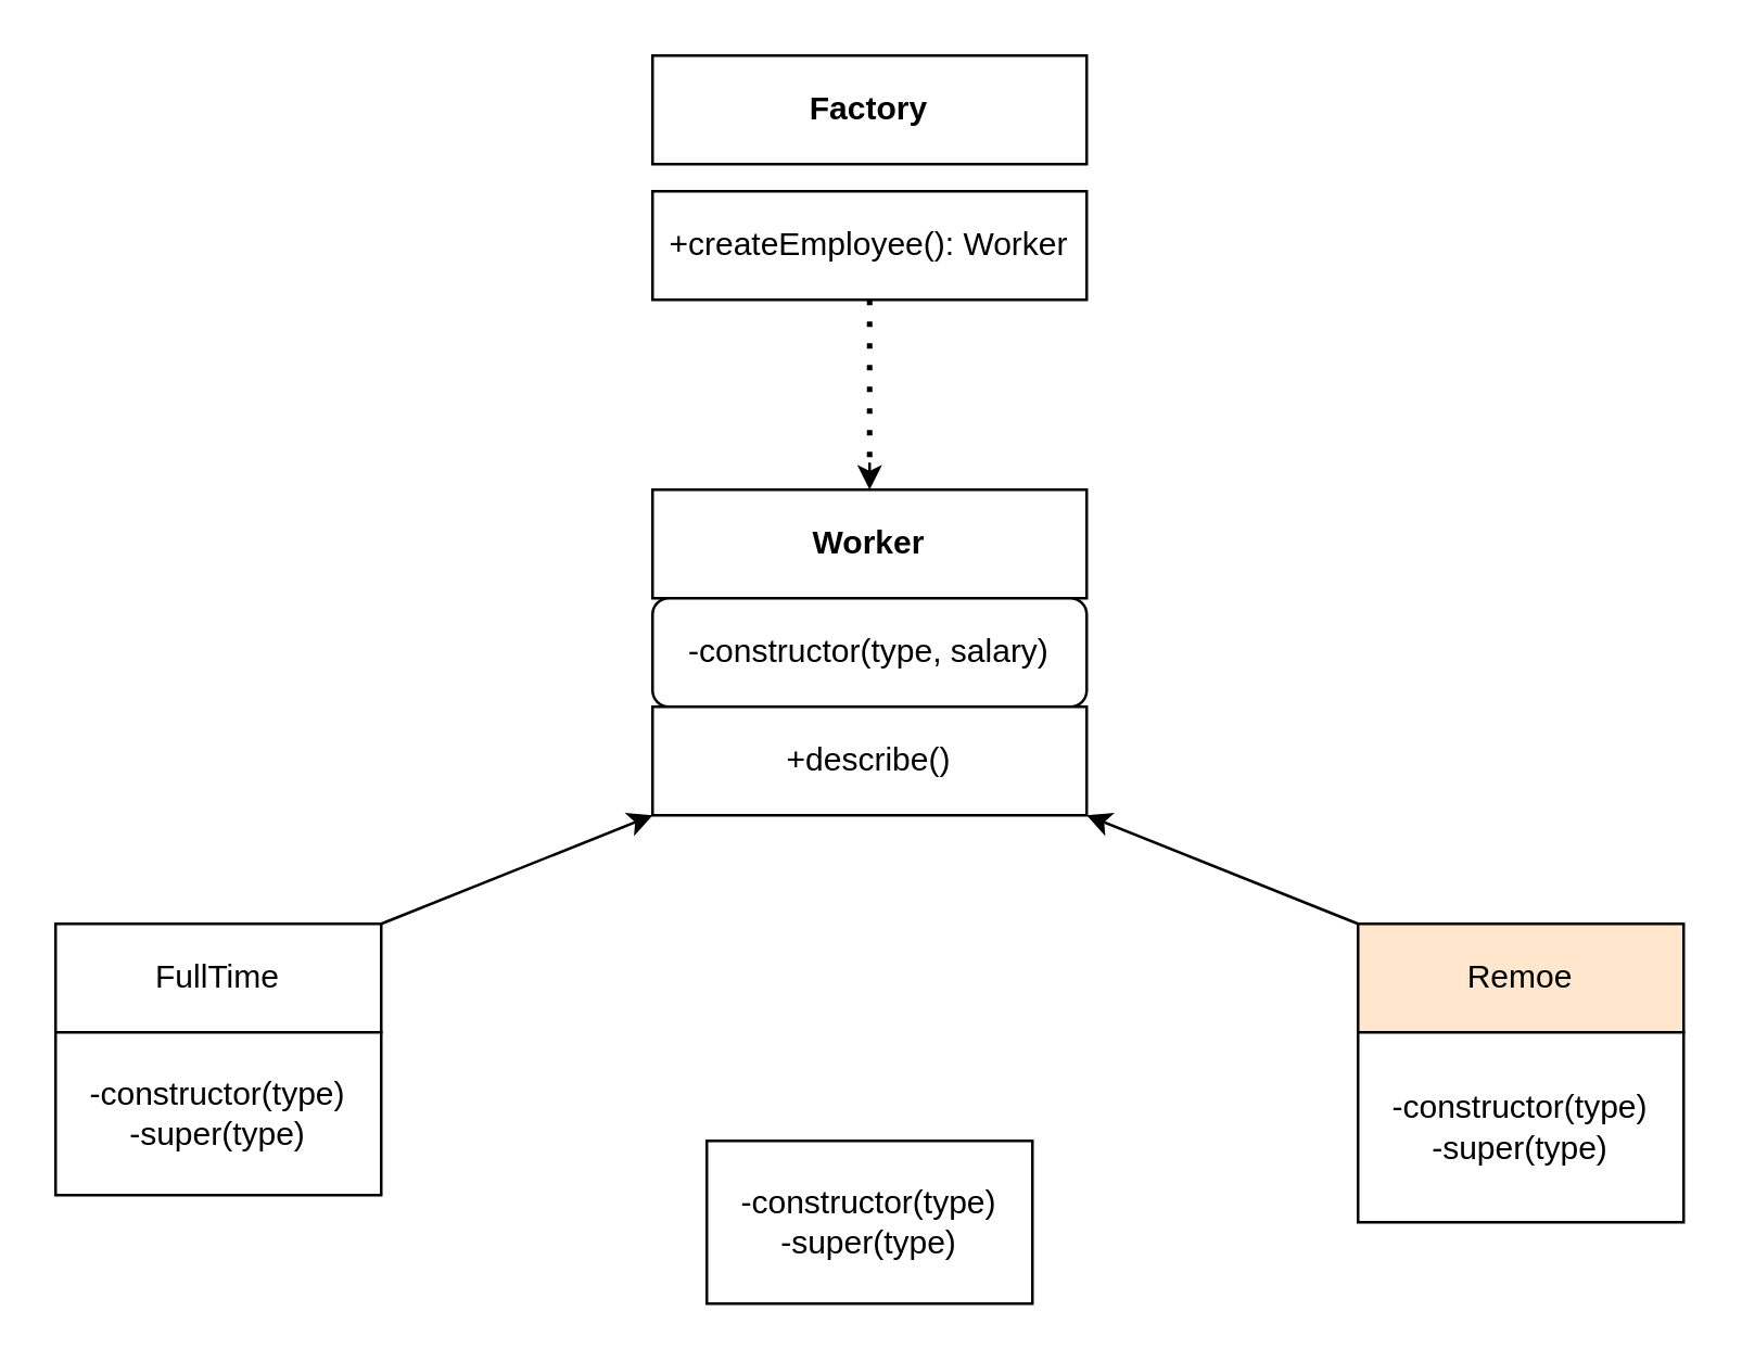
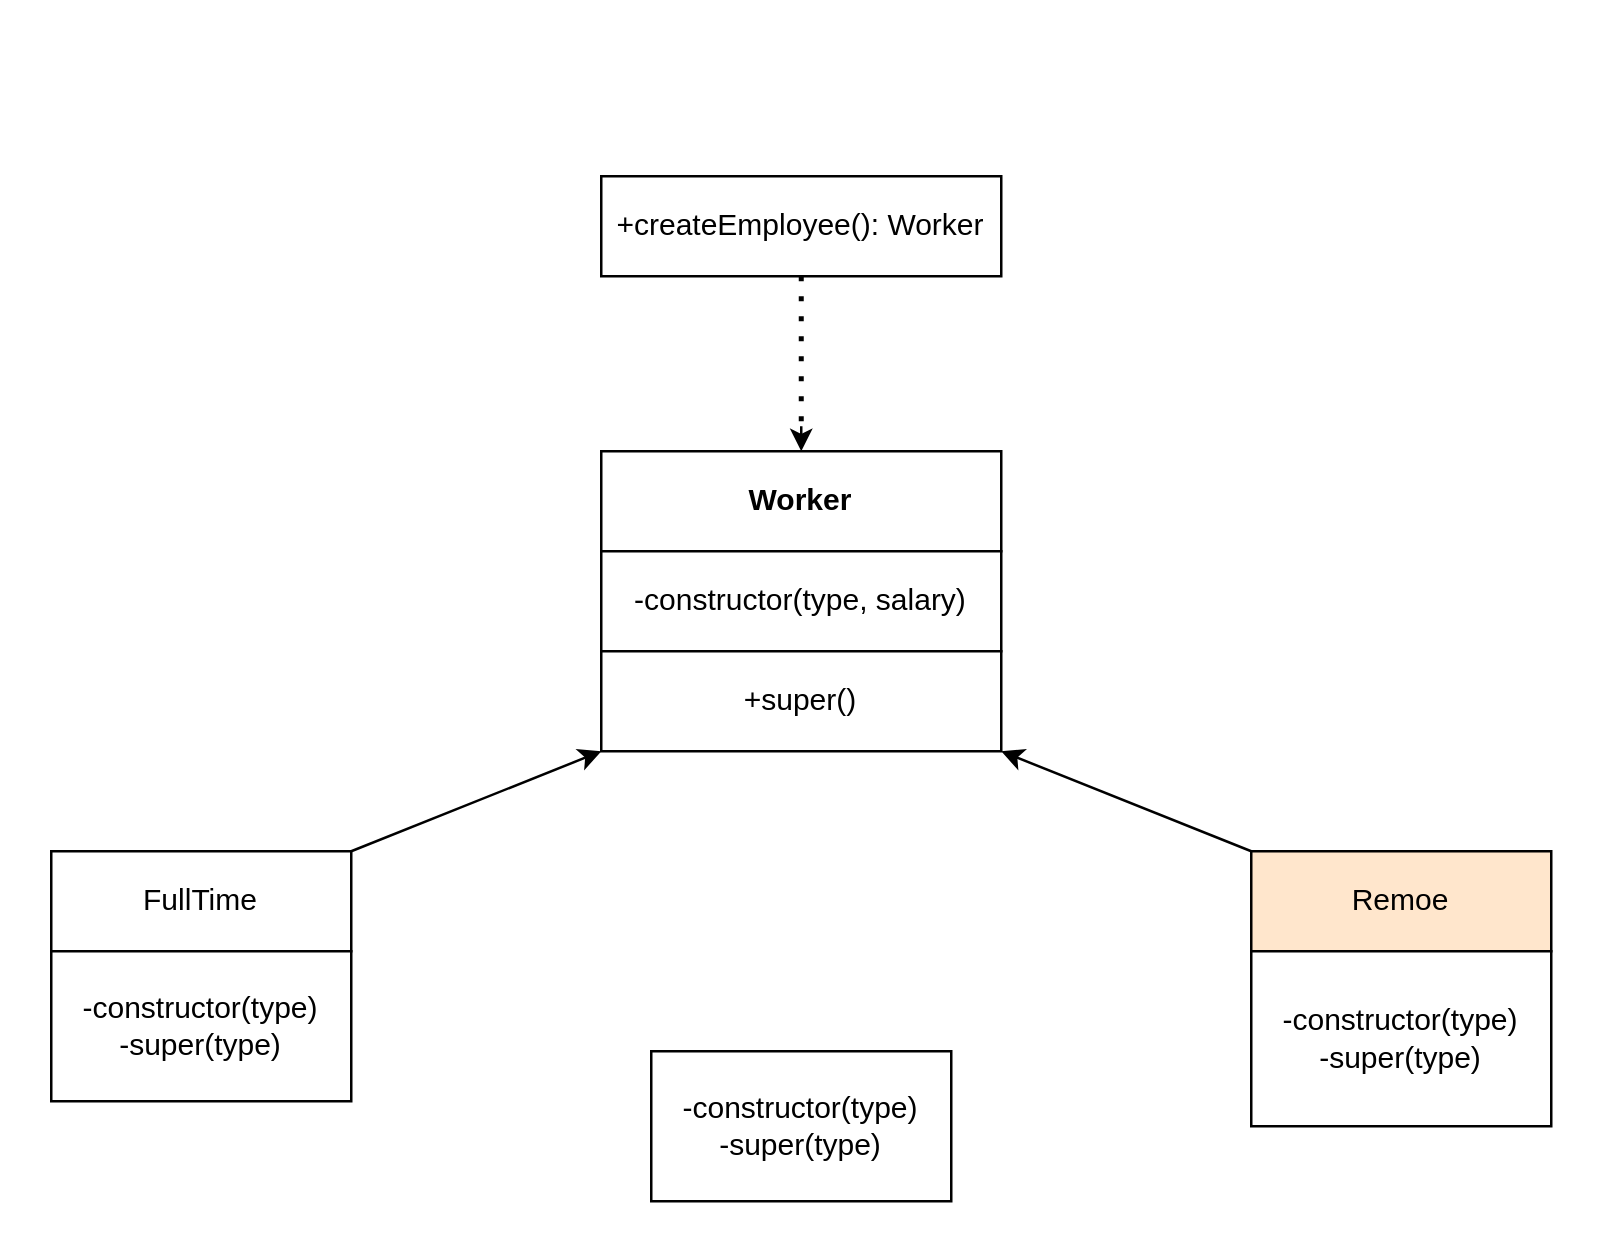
- <mxCell id="2" value="&lt;b&gt;Factory&lt;/b&gt;" style="rounded=0;whiteSpace=wrap;html=1;" vertex="1" parent="1"><mxGeometry x="240" y="20" width="160" height="40" as="geometry" /></mxCell>
- <mxCell id="5" value="-constructor(type, salary)" style="whiteSpace=wrap;html=1;rounded=1;" vertex="1" parent="1"><mxGeometry x="240" y="220" width="160" height="40" as="geometry" /></mxCell>
+ <mxCell id="5" value="-constructor(type, salary)" style="rounded=0;whiteSpace=wrap;html=1;" vertex="1" parent="1"><mxGeometry x="240" y="220" width="160" height="40" as="geometry" /></mxCell>
- <mxCell id="6" value="+describe()" style="rounded=0;whiteSpace=wrap;html=1;" vertex="1" parent="1"><mxGeometry x="240" y="260" width="160" height="40" as="geometry" /></mxCell>
+ <mxCell id="6" value="+super()" style="rounded=0;whiteSpace=wrap;html=1;" vertex="1" parent="1"><mxGeometry x="240" y="260" width="160" height="40" as="geometry" /></mxCell>
